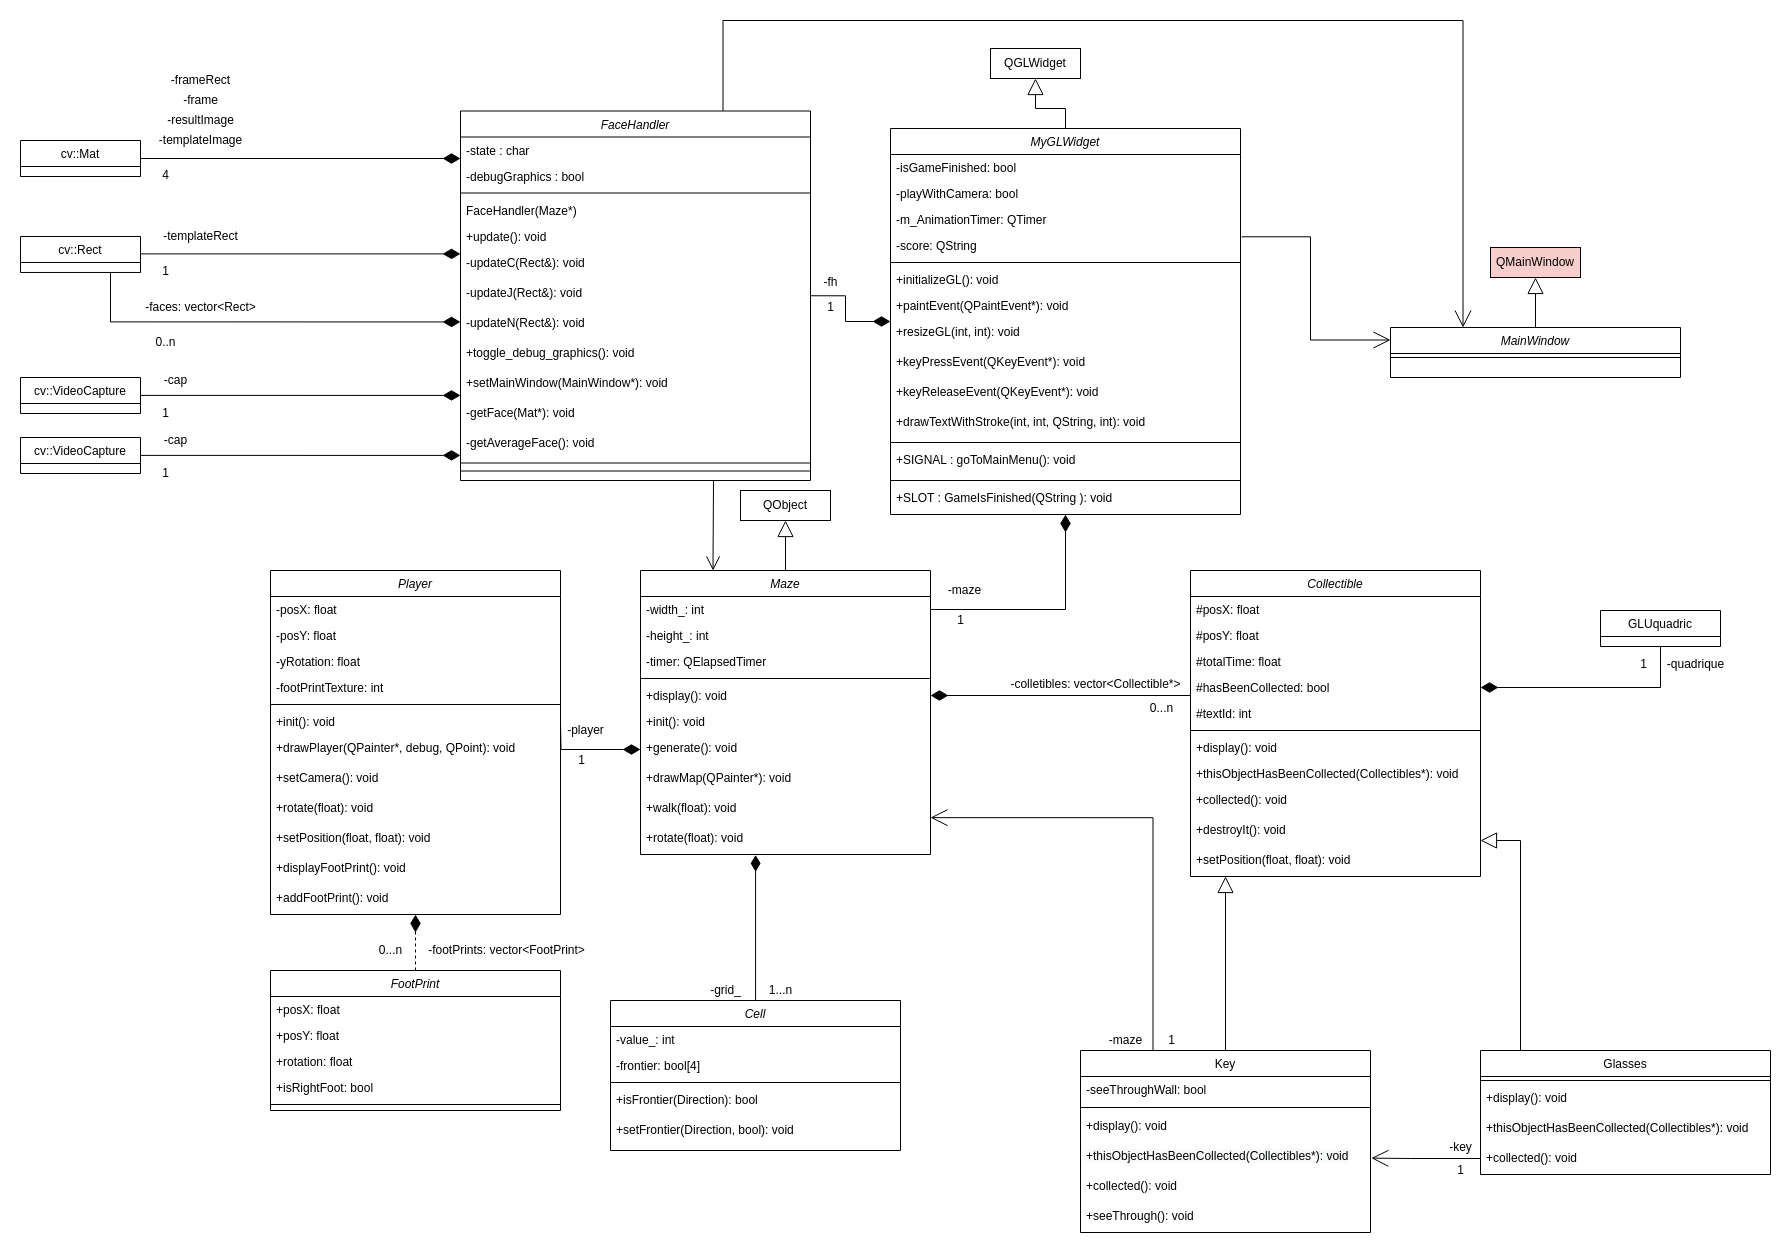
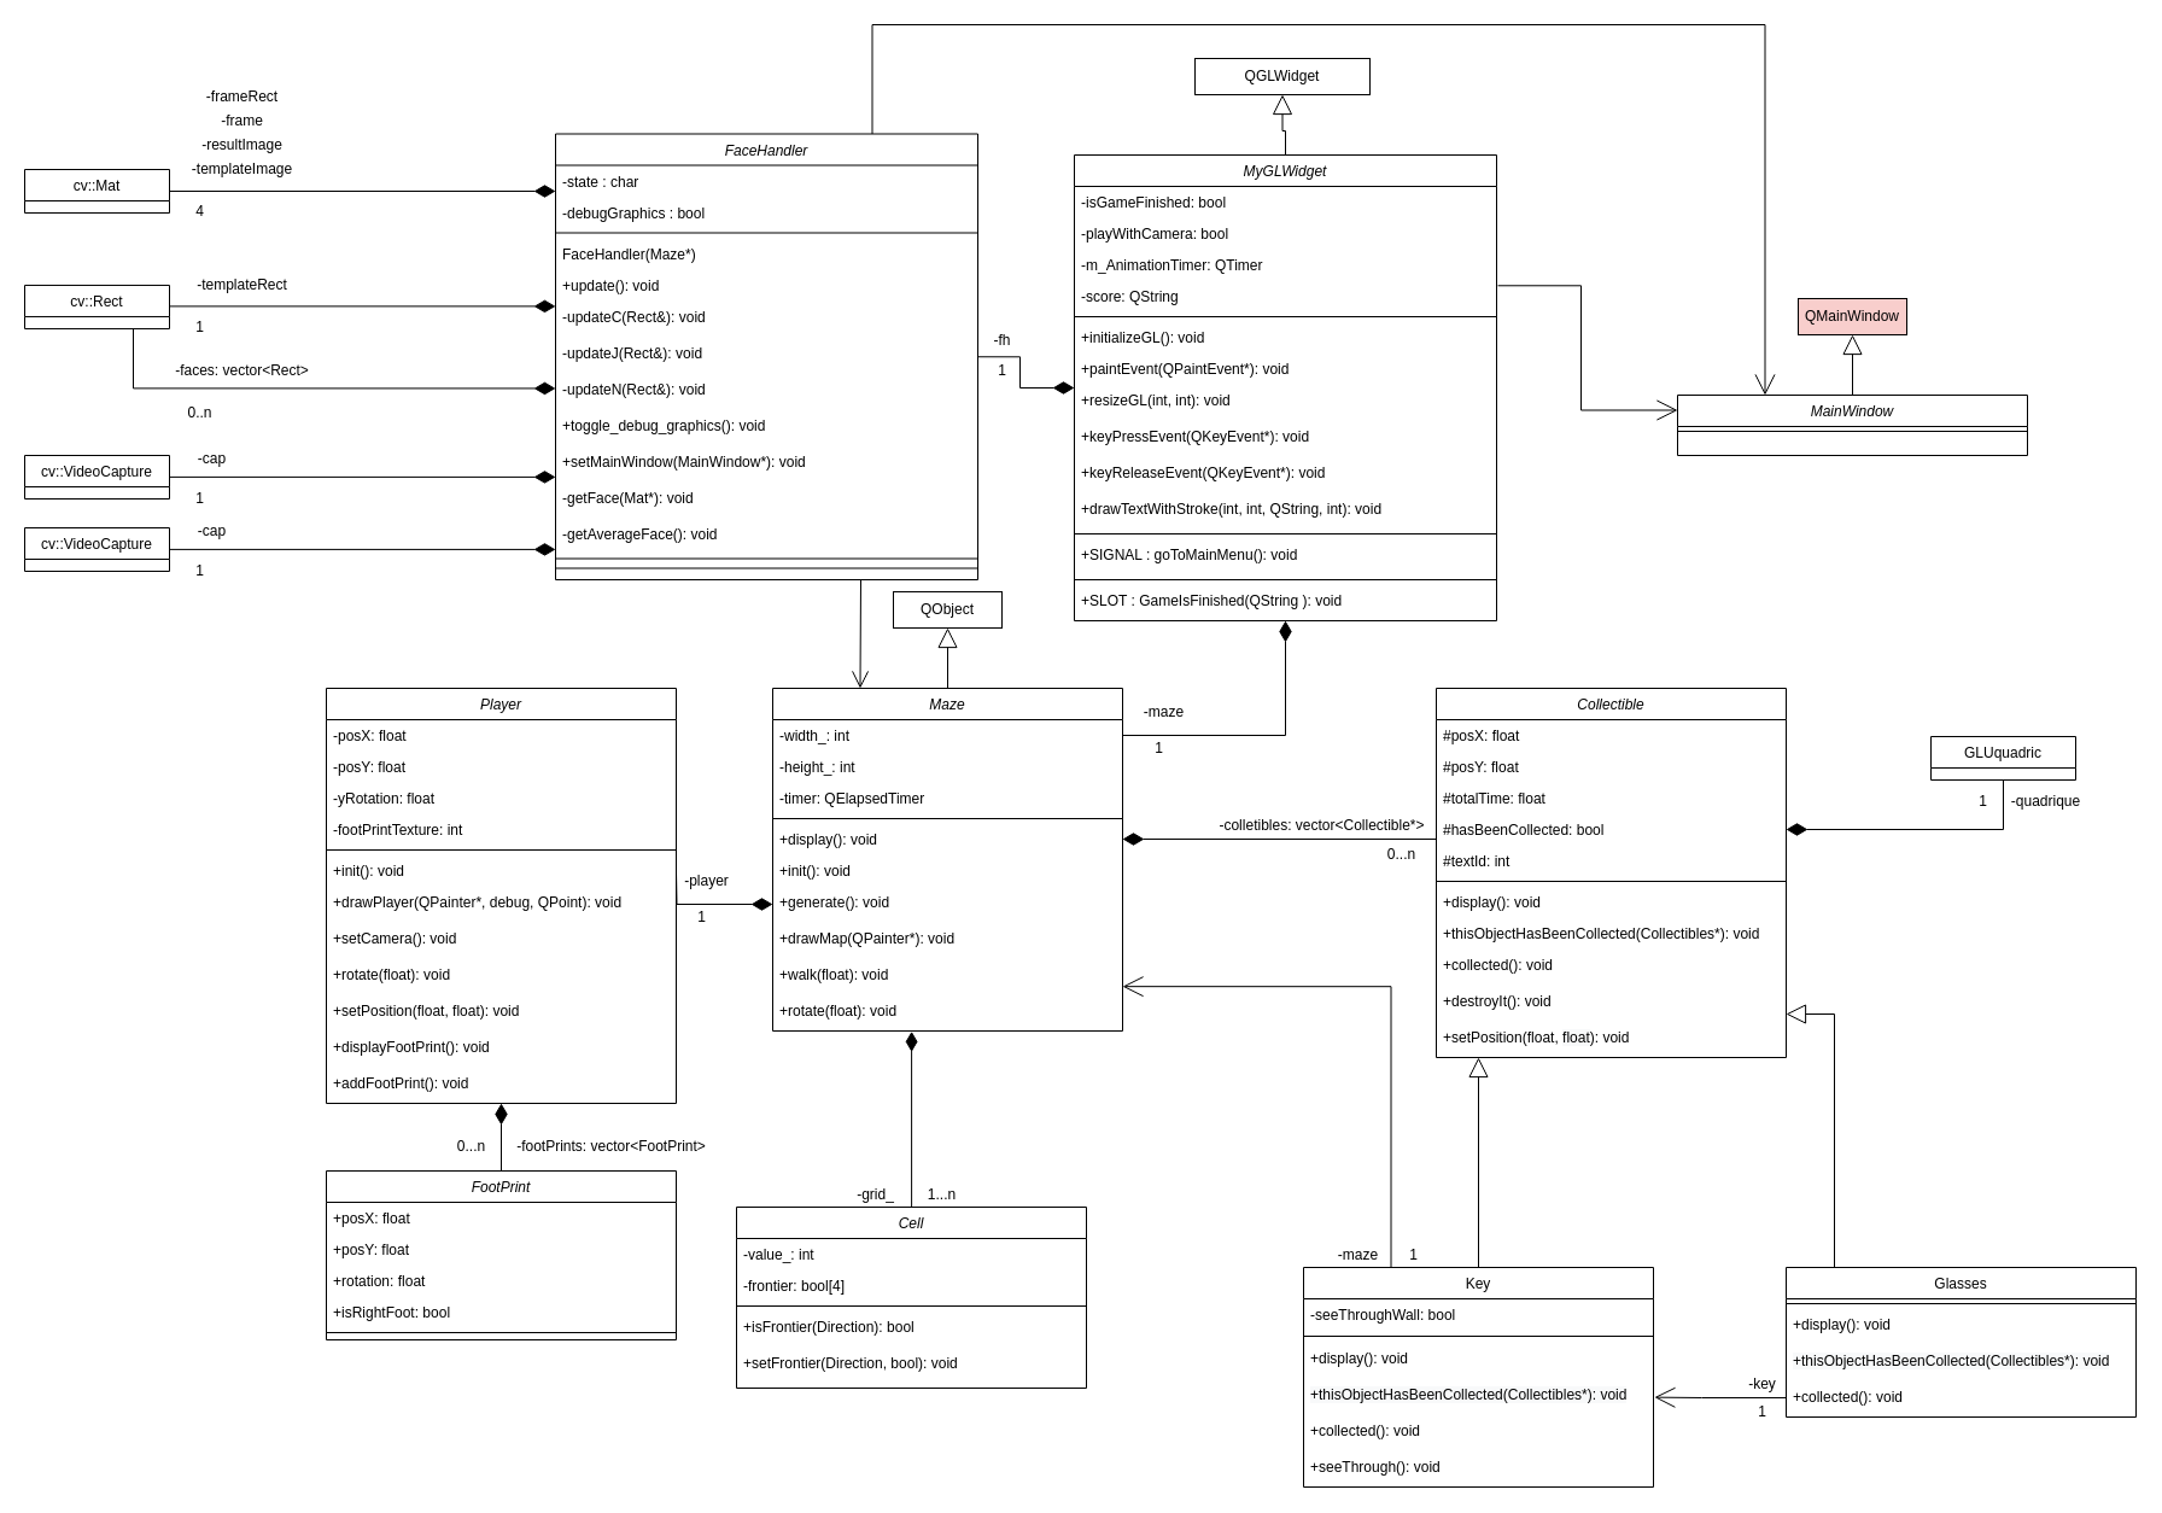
- <mxCell id="85" value="QGLWidget" style="rounded=0;whiteSpace=wrap;html=1;" vertex="1" parent="1"><mxGeometry x="990" y="48" width="90" height="30" as="geometry" /></mxCell>
+ <mxCell id="85" value="QGLWidget" style="rounded=0;whiteSpace=wrap;html=1;" vertex="1" parent="1"><mxGeometry x="990" y="48" width="145" height="30" as="geometry" /></mxCell>
- <mxCell id="76" style="edgeStyle=orthogonalEdgeStyle;rounded=0;orthogonalLoop=1;jettySize=auto;html=1;entryX=0.5;entryY=0;entryDx=0;entryDy=0;startArrow=diamondThin;startFill=1;startSize=15;endArrow=none;endFill=0;endSize=14;dashed=1;" edge="1" parent="1" source="69" target="70"><mxGeometry relative="1" as="geometry" /></mxCell>
+ <mxCell id="76" style="edgeStyle=orthogonalEdgeStyle;rounded=0;orthogonalLoop=1;jettySize=auto;html=1;entryX=0.5;entryY=0;entryDx=0;entryDy=0;startArrow=diamondThin;startFill=1;startSize=15;endArrow=none;endFill=0;endSize=14;" edge="1" parent="1" source="69" target="70"><mxGeometry relative="1" as="geometry" /></mxCell>
